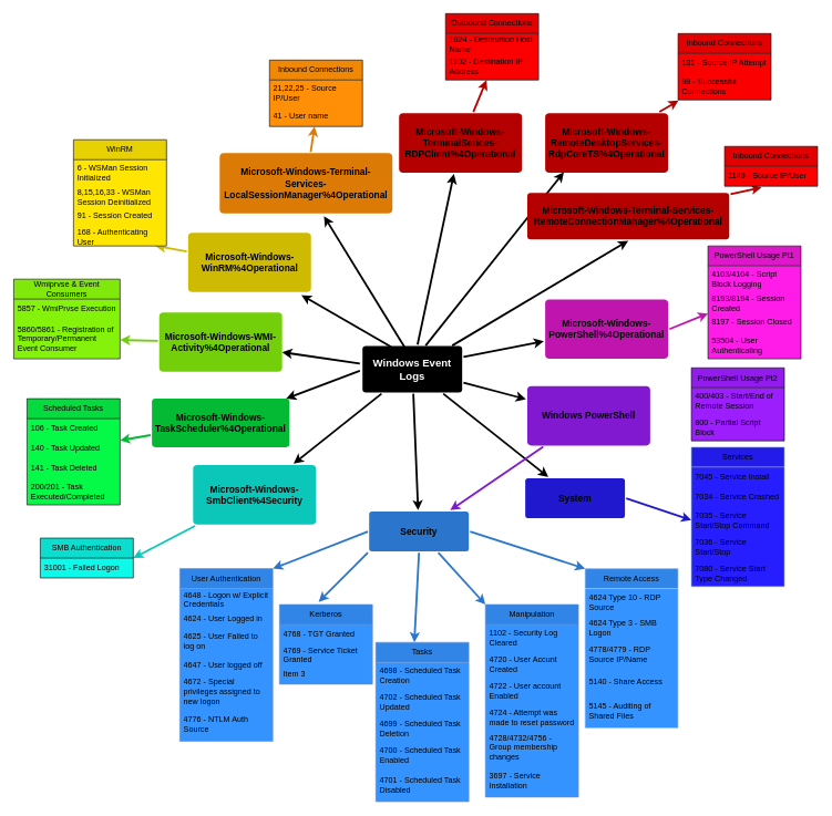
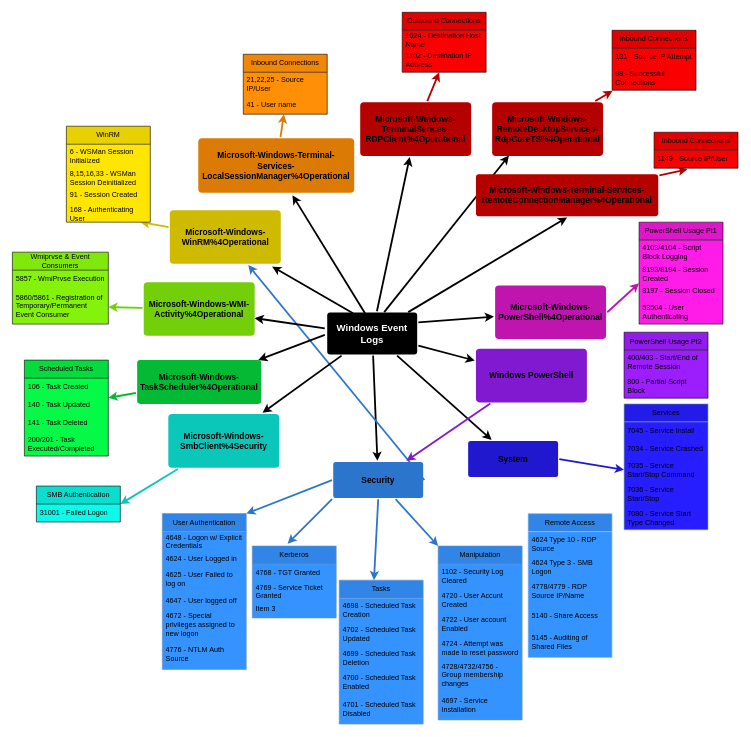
- <mxCell id="94" value="Microsoft-Windows-PowerShell%4Operational" style="rounded=1;whiteSpace=wrap;html=1;shadow=0;labelBackgroundColor=none;strokeColor=none;strokeWidth=3;fillColor=#BF15AE;fontFamily=Helvetica;fontSize=14;fontColor=#000000;align=center;spacing=5;fontStyle=1;arcSize=7;perimeterSpacing=2;" vertex="1" parent="1"><mxGeometry x="820" y="450.5" width="185" height="89.5" as="geometry" /></mxCell>
+ <mxCell id="94" value="Microsoft-Windows-PowerShell%4Operational" style="rounded=1;whiteSpace=wrap;html=1;shadow=0;labelBackgroundColor=none;strokeColor=none;strokeWidth=3;fillColor=#BF15AE;fontFamily=Helvetica;fontSize=14;fontColor=#000000;align=center;spacing=5;fontStyle=1;arcSize=7;perimeterSpacing=2;" vertex="1" parent="1"><mxGeometry x="825" y="475.5" width="185" height="89.5" as="geometry" /></mxCell>
- <mxCell id="71" value="Microsoft-Windows-SmbClient%4Security" style="rounded=1;whiteSpace=wrap;html=1;shadow=0;labelBackgroundColor=none;strokeColor=none;strokeWidth=3;fillColor=#0AC7BA;fontFamily=Helvetica;fontSize=14;fontColor=#000000;align=center;spacing=5;fontStyle=1;arcSize=7;perimeterSpacing=2;" vertex="1" parent="1"><mxGeometry x="290" y="700" width="185" height="89.5" as="geometry" /></mxCell>
+ <mxCell id="71" value="Microsoft-Windows-SmbClient%4Security" style="rounded=1;whiteSpace=wrap;html=1;shadow=0;labelBackgroundColor=none;strokeColor=none;strokeWidth=3;fillColor=#0AC7BA;fontFamily=Helvetica;fontSize=14;fontColor=#000000;align=center;spacing=5;fontStyle=1;arcSize=7;perimeterSpacing=2;" vertex="1" parent="1"><mxGeometry x="280" y="690" width="185" height="89.5" as="geometry" /></mxCell>
- <mxCell id="11" value="System" style="rounded=1;whiteSpace=wrap;html=1;shadow=0;labelBackgroundColor=none;strokeColor=none;strokeWidth=3;fillColor=#1F18CF;fontFamily=Helvetica;fontSize=14;fontColor=#000000;align=center;spacing=5;fontStyle=1;arcSize=7;perimeterSpacing=2;gradientColor=none;" parent="1" vertex="1"><mxGeometry x="790" y="720" width="150" height="60" as="geometry" /></mxCell>
+ <mxCell id="11" value="System" style="rounded=1;whiteSpace=wrap;html=1;shadow=0;labelBackgroundColor=none;strokeColor=none;strokeWidth=3;fillColor=#1F18CF;fontFamily=Helvetica;fontSize=14;fontColor=#000000;align=center;spacing=5;fontStyle=1;arcSize=7;perimeterSpacing=2;gradientColor=none;" parent="1" vertex="1"><mxGeometry x="780" y="735" width="150" height="60" as="geometry" /></mxCell>
- <mxCell id="45" value="" style="edgeStyle=none;rounded=0;jumpStyle=none;html=1;shadow=0;labelBackgroundColor=none;startArrow=none;startFill=0;endArrow=classic;endFill=1;jettySize=auto;orthogonalLoop=1;strokeColor=#2B76CC;strokeWidth=3;fontFamily=Helvetica;fontSize=14;fontColor=#FFFFFF;spacing=5;entryX=0;entryY=0;entryDx=0;entryDy=0;exitX=1;exitY=0.5;exitDx=0;exitDy=0;" edge="1" parent="1" source="8" target="31"><mxGeometry relative="1" as="geometry"><mxPoint x="672" y="868" as="sourcePoint" /><mxPoint x="740" y="920" as="targetPoint" /></mxGeometry></mxCell>
+ <mxCell id="45" value="" style="edgeStyle=none;rounded=0;jumpStyle=none;html=1;shadow=0;labelBackgroundColor=none;startArrow=none;startFill=0;endArrow=classic;endFill=1;jettySize=auto;orthogonalLoop=1;strokeColor=#2B76CC;strokeWidth=3;fontFamily=Helvetica;fontSize=14;fontColor=#FFFFFF;spacing=5;exitX=1;exitY=0.5;exitDx=0;exitDy=0;" edge="1" parent="1" source="8" target="100"><mxGeometry relative="1" as="geometry"><mxPoint x="672" y="868" as="sourcePoint" /><mxPoint x="740" y="920" as="targetPoint" /></mxGeometry></mxCell>
- <mxCell id="26" value="3697 - Service Installation" style="text;strokeColor=none;fillColor=none;align=left;verticalAlign=middle;spacingLeft=4;spacingRight=4;overflow=hidden;points=[[0,0.5],[1,0.5]];portConstraint=eastwest;rotatable=0;whiteSpace=wrap;html=1;" vertex="1" parent="20"><mxGeometry y="240" width="140" height="50" as="geometry" /></mxCell>
+ <mxCell id="26" value="4697 - Service Installation" style="text;strokeColor=none;fillColor=none;align=left;verticalAlign=middle;spacingLeft=4;spacingRight=4;overflow=hidden;points=[[0,0.5],[1,0.5]];portConstraint=eastwest;rotatable=0;whiteSpace=wrap;html=1;" vertex="1" parent="20"><mxGeometry y="240" width="140" height="50" as="geometry" /></mxCell>
